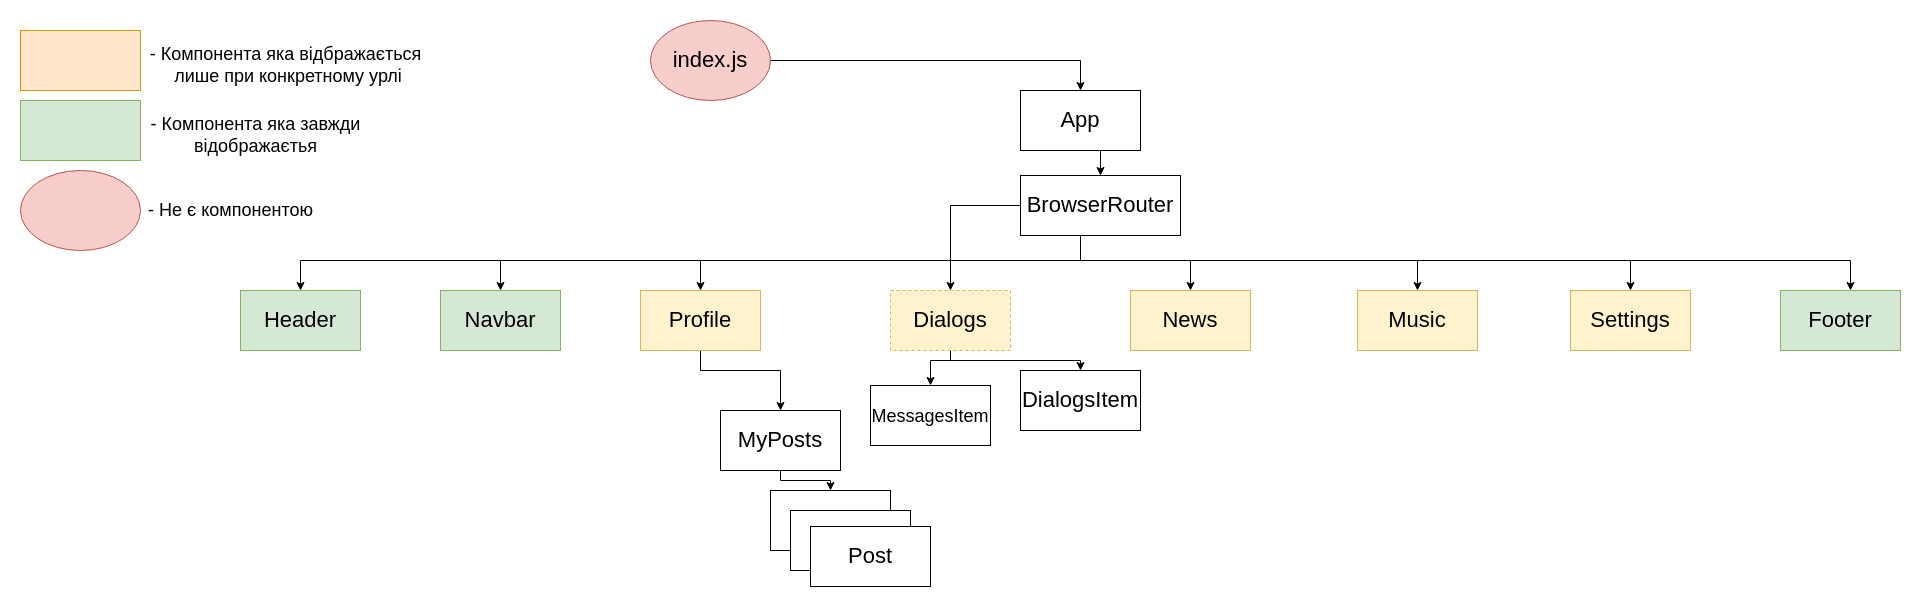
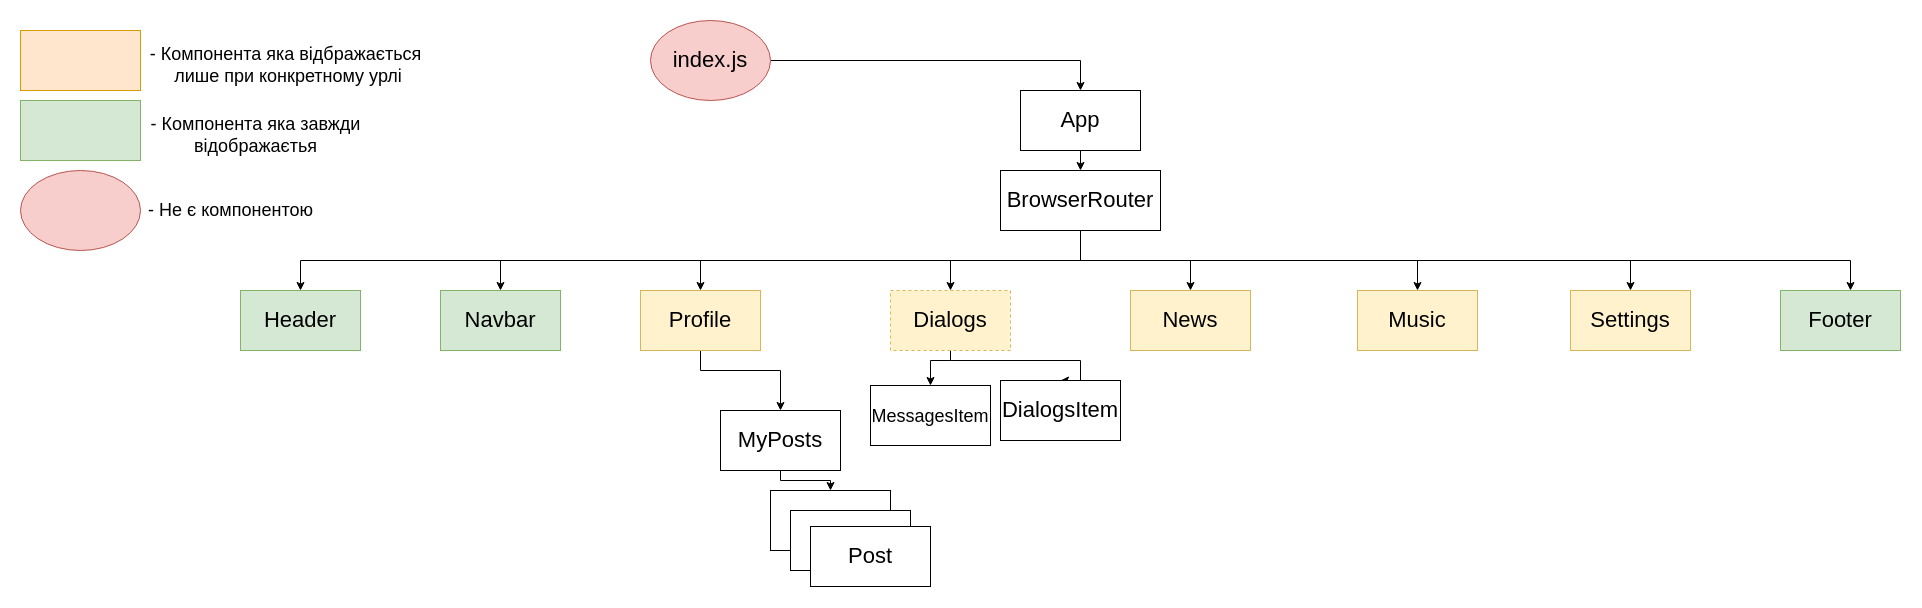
- <mxCell id="12" value="BrowserRouter" style="rounded=0;whiteSpace=wrap;html=1;fontSize=22;" vertex="1" parent="1"><mxGeometry x="1020" y="175" width="160" height="60" as="geometry" /></mxCell>
+ <mxCell id="12" value="BrowserRouter" style="rounded=0;whiteSpace=wrap;html=1;fontSize=22;" vertex="1" parent="1"><mxGeometry x="1000" y="170" width="160" height="60" as="geometry" /></mxCell>
- <mxCell id="31" value="DialogsItem" style="rounded=0;whiteSpace=wrap;html=1;fontSize=22;" vertex="1" parent="1"><mxGeometry x="1020" y="370" width="120" height="60" as="geometry" /></mxCell>
+ <mxCell id="31" value="DialogsItem" style="rounded=0;whiteSpace=wrap;html=1;fontSize=22;" vertex="1" parent="1"><mxGeometry x="1000" y="380" width="120" height="60" as="geometry" /></mxCell>
